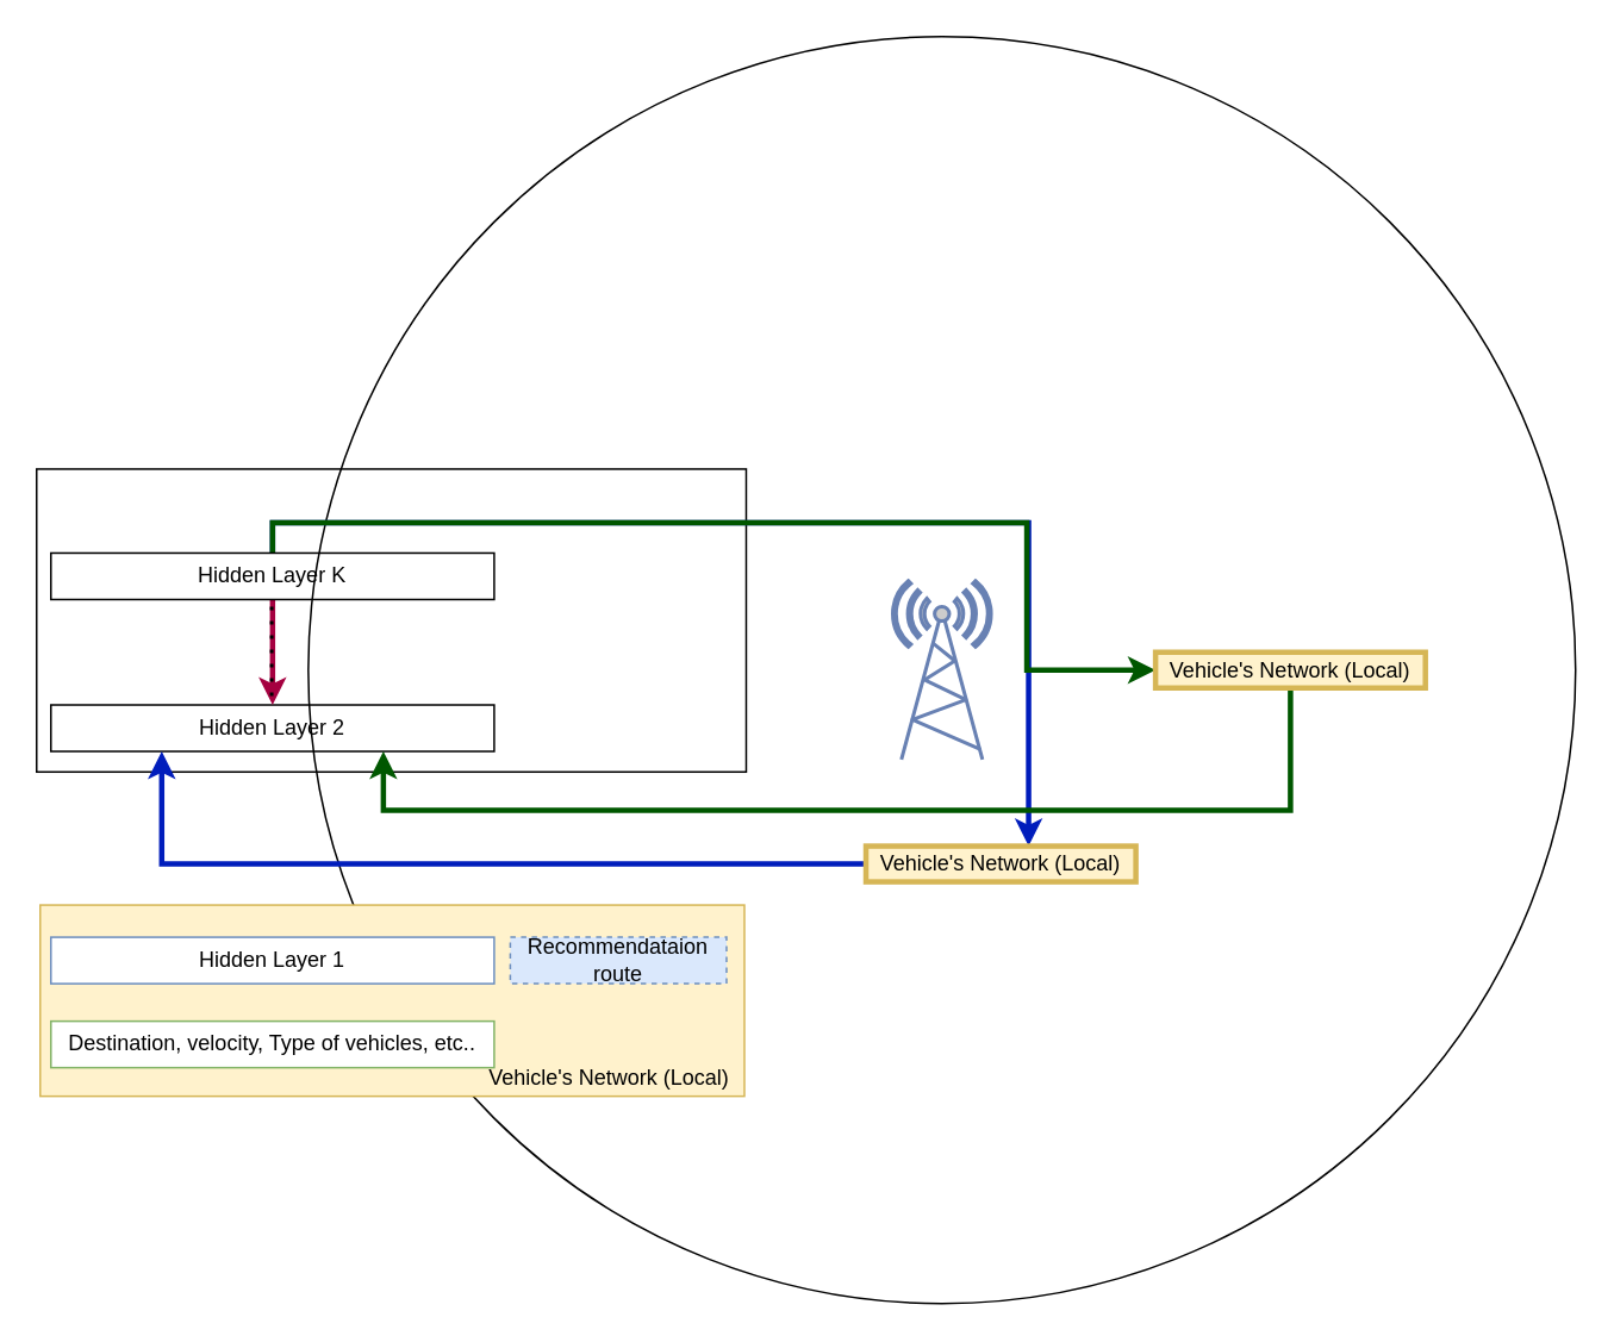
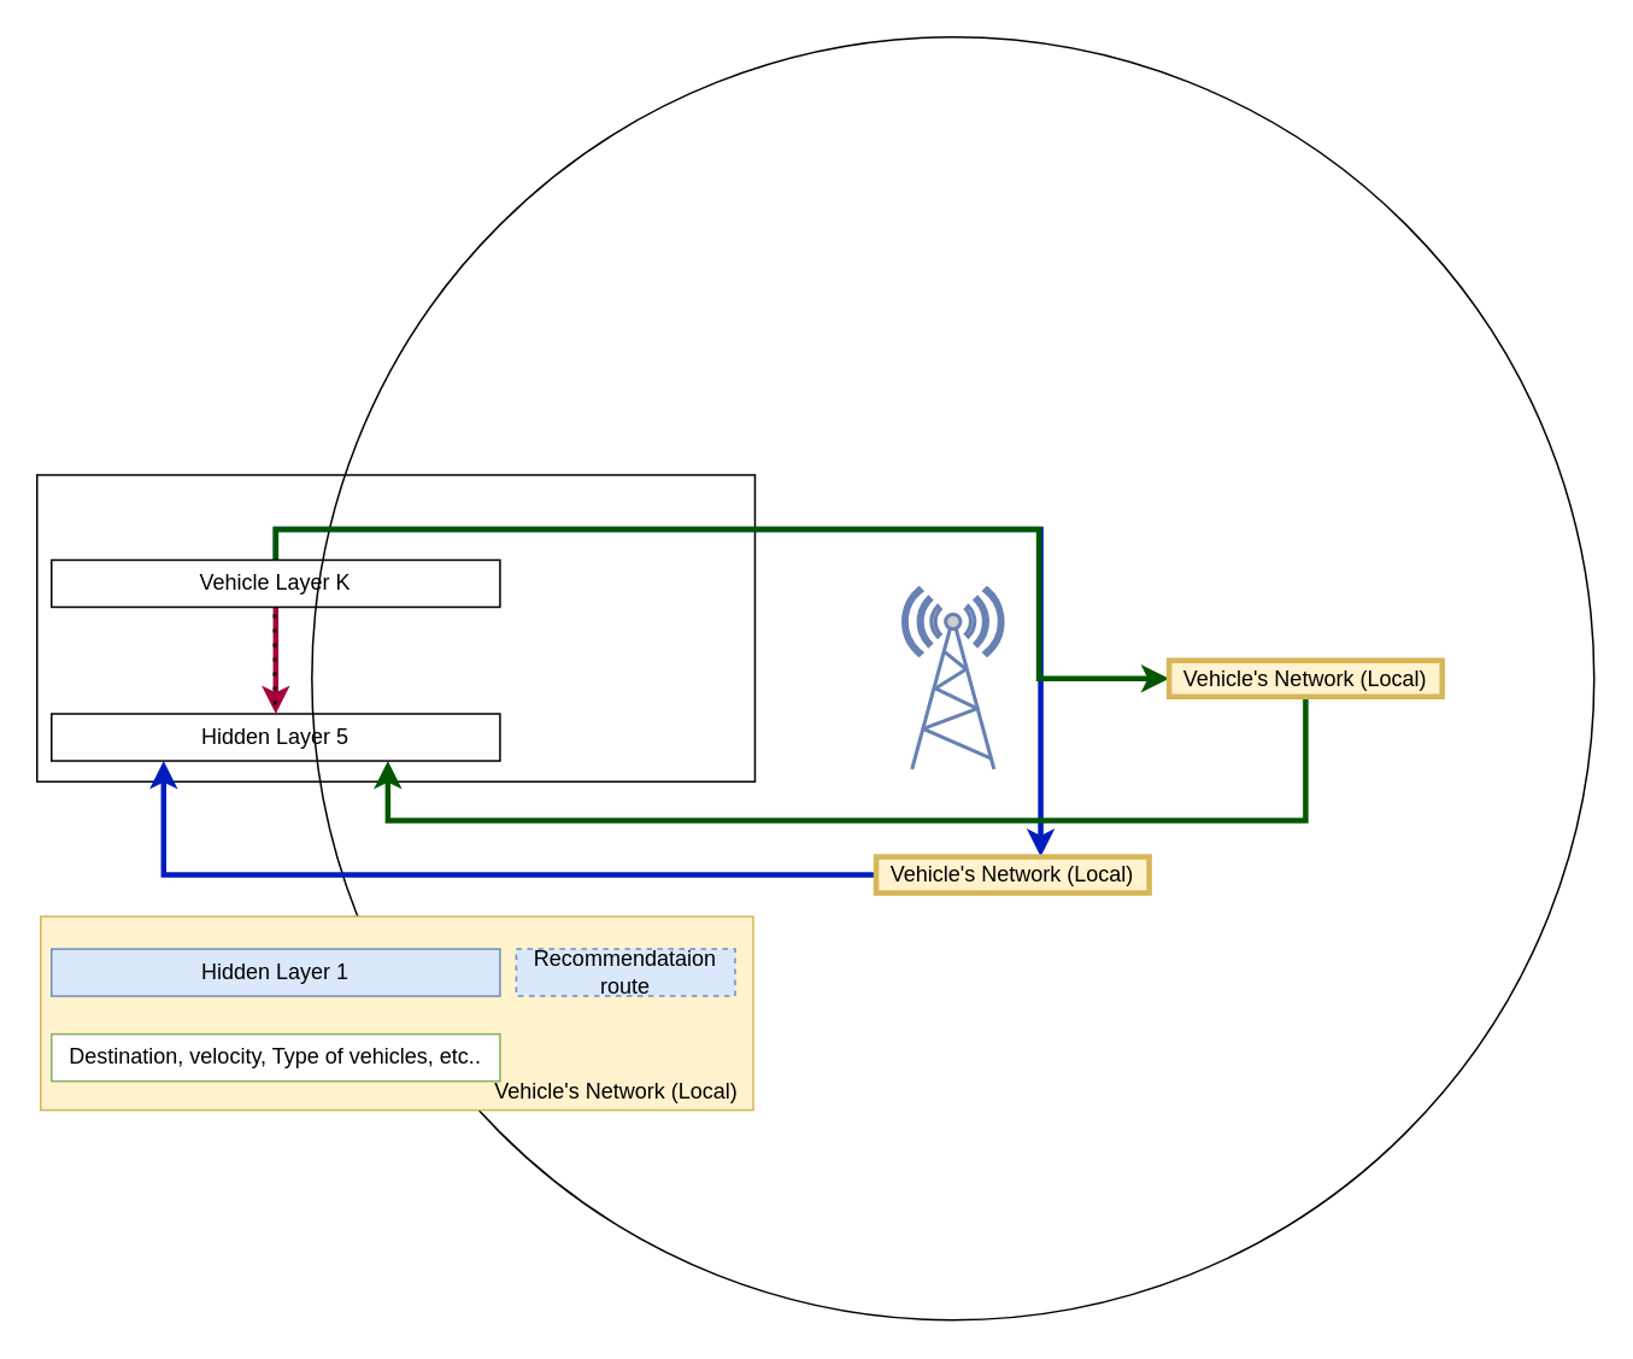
- <mxCell id="14" value="Hidden Layer K" style="rounded=0;whiteSpace=wrap;html=1;fillColor=none;" vertex="1" parent="1"><mxGeometry x="28" y="309" width="248" height="26" as="geometry" /></mxCell>
+ <mxCell id="14" value="Vehicle Layer K" style="rounded=0;whiteSpace=wrap;html=1;fillColor=none;" vertex="1" parent="1"><mxGeometry x="28" y="309" width="248" height="26" as="geometry" /></mxCell>
- <mxCell id="10" value="Hidden Layer 2" style="rounded=0;whiteSpace=wrap;html=1;fillColor=none;" vertex="1" parent="1"><mxGeometry x="28" y="394" width="248" height="26" as="geometry" /></mxCell>
+ <mxCell id="10" value="Hidden Layer 5" style="rounded=0;whiteSpace=wrap;html=1;fillColor=none;" vertex="1" parent="1"><mxGeometry x="28" y="394" width="248" height="26" as="geometry" /></mxCell>
- <mxCell id="9" value="Hidden Layer 1" style="rounded=0;whiteSpace=wrap;html=1;fillColor=#ffffff;strokeColor=#6c8ebf;" vertex="1" parent="1"><mxGeometry x="28" y="524" width="248" height="26" as="geometry" /></mxCell>
+ <mxCell id="9" value="Hidden Layer 1" style="rounded=0;whiteSpace=wrap;html=1;fillColor=#dae8fc;strokeColor=#6c8ebf;" vertex="1" parent="1"><mxGeometry x="28" y="524" width="248" height="26" as="geometry" /></mxCell>
